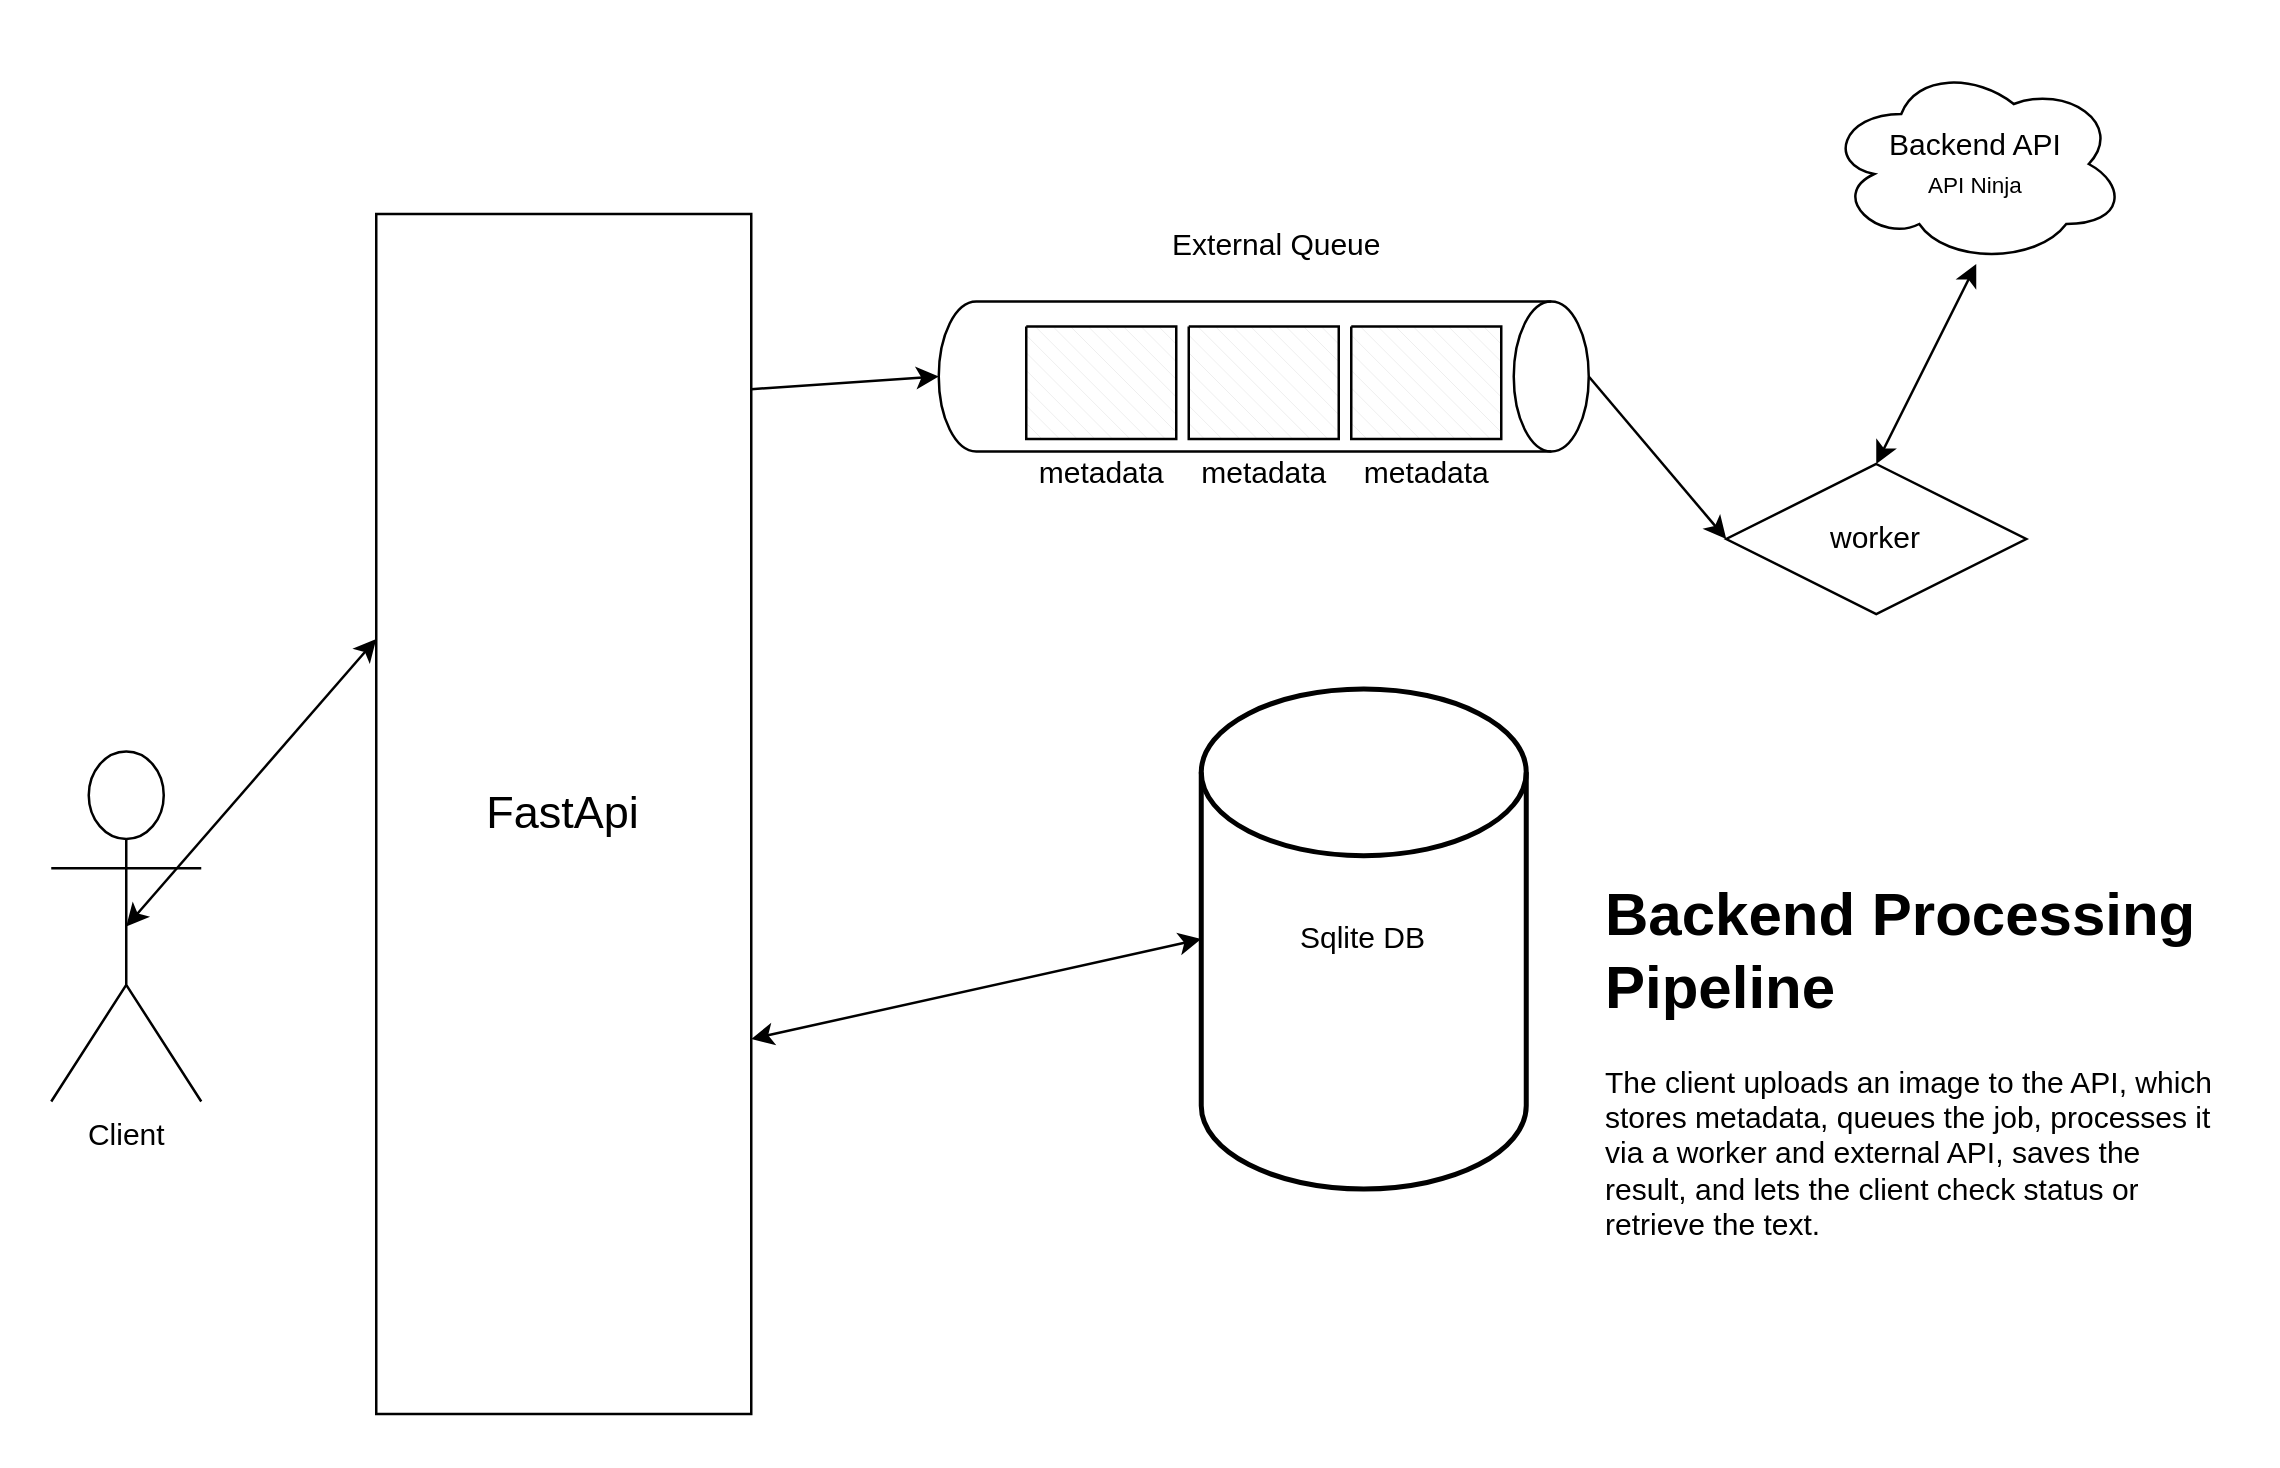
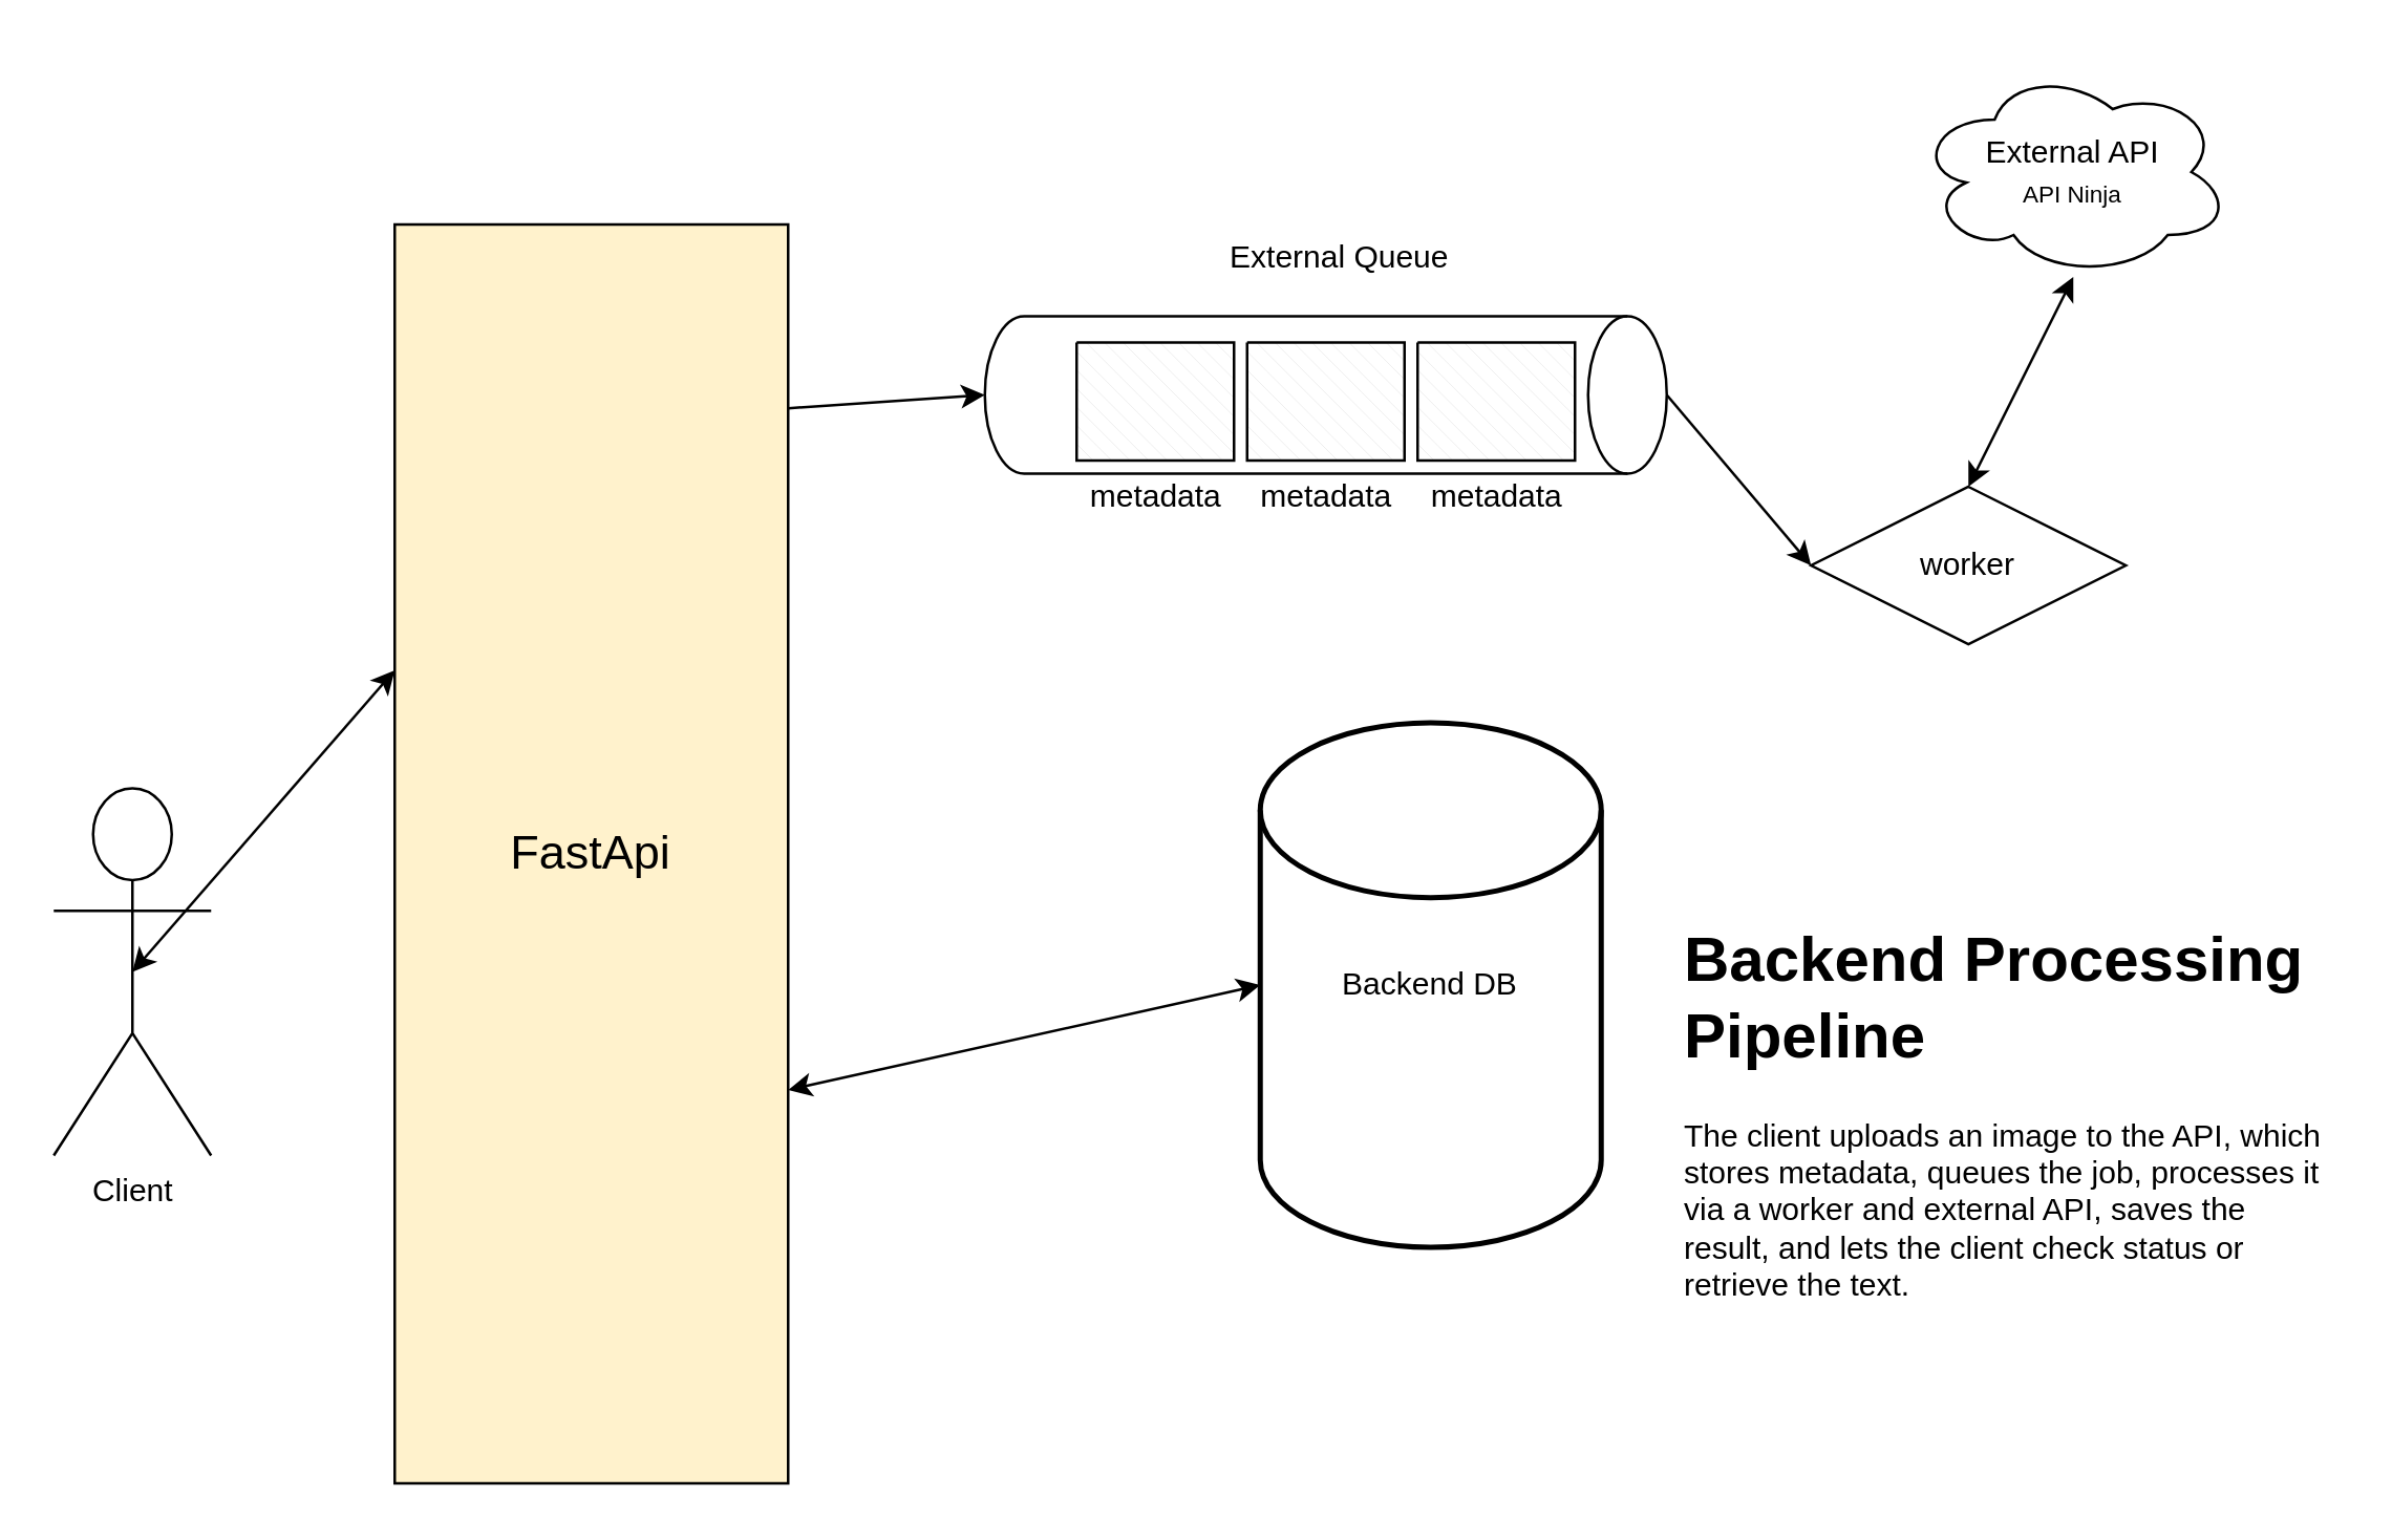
- <mxCell id="12" value="&lt;div&gt;Backend API&lt;/div&gt;&lt;font style=&quot;font-size: 9px;&quot;&gt;API Ninja&lt;/font&gt;" style="ellipse;shape=cloud;whiteSpace=wrap;html=1;" vertex="1" parent="1"><mxGeometry x="730" y="25" width="120" height="80" as="geometry" /></mxCell>
+ <mxCell id="12" value="&lt;div&gt;External API&lt;/div&gt;&lt;font style=&quot;font-size: 9px;&quot;&gt;API Ninja&lt;/font&gt;" style="ellipse;shape=cloud;whiteSpace=wrap;html=1;" vertex="1" parent="1"><mxGeometry x="730" y="25" width="120" height="80" as="geometry" /></mxCell>
- <mxCell id="3" value="&lt;font style=&quot;font-size: 18px;&quot;&gt;FastApi&lt;/font&gt;" style="rounded=0;whiteSpace=wrap;html=1;" vertex="1" parent="1"><mxGeometry x="150" y="85" width="150" height="480" as="geometry" /></mxCell>
+ <mxCell id="3" value="&lt;font style=&quot;font-size: 18px;&quot;&gt;FastApi&lt;/font&gt;" style="rounded=0;whiteSpace=wrap;html=1;fillColor=#fff2cc;" vertex="1" parent="1"><mxGeometry x="150" y="85" width="150" height="480" as="geometry" /></mxCell>
- <mxCell id="4" value="Sqlite DB" style="strokeWidth=2;html=1;shape=mxgraph.flowchart.database;whiteSpace=wrap;" vertex="1" parent="1"><mxGeometry x="480" y="275" width="130" height="200" as="geometry" /></mxCell>
+ <mxCell id="4" value="Backend DB" style="strokeWidth=2;html=1;shape=mxgraph.flowchart.database;whiteSpace=wrap;" vertex="1" parent="1"><mxGeometry x="480" y="275" width="130" height="200" as="geometry" /></mxCell>
